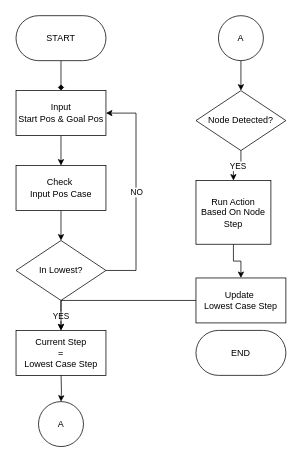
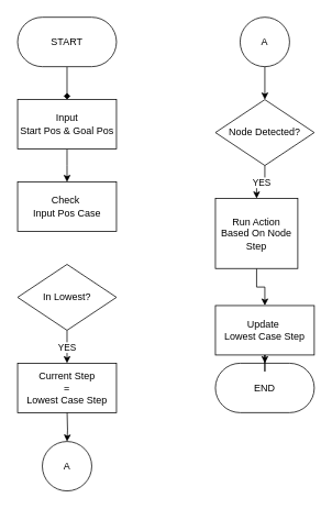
- <mxCell id="6" value="" style="edgeStyle=orthogonalEdgeStyle;rounded=0;orthogonalLoop=1;jettySize=auto;html=1;" parent="1" source="7" target="12" edge="1"><mxGeometry relative="1" as="geometry" /></mxCell>
- <mxCell id="8" style="edgeStyle=orthogonalEdgeStyle;rounded=0;orthogonalLoop=1;jettySize=auto;html=1;exitX=1;exitY=0.5;exitDx=0;exitDy=0;entryX=1;entryY=0.5;entryDx=0;entryDy=0;" parent="1" source="12" target="5" edge="1"><mxGeometry relative="1" as="geometry"><Array as="points"><mxPoint x="181" y="360" /><mxPoint x="181" y="150" /></Array></mxGeometry></mxCell>
- <mxCell id="9" value="NO" style="edgeLabel;html=1;align=center;verticalAlign=middle;resizable=0;points=[];" parent="8" vertex="1" connectable="0"><mxGeometry relative="1" as="geometry"><mxPoint as="offset" /></mxGeometry></mxCell>
- <mxCell id="20" value="" style="edgeStyle=orthogonalEdgeStyle;rounded=0;orthogonalLoop=1;jettySize=auto;html=1;" parent="1" source="21" target="13" edge="1"><mxGeometry relative="1" as="geometry" /></mxCell>
+ <mxCell id="20" value="" style="edgeStyle=orthogonalEdgeStyle;rounded=0;orthogonalLoop=1;jettySize=auto;html=1;" parent="1" source="21" target="19" edge="1"><mxGeometry relative="1" as="geometry" /></mxCell>
